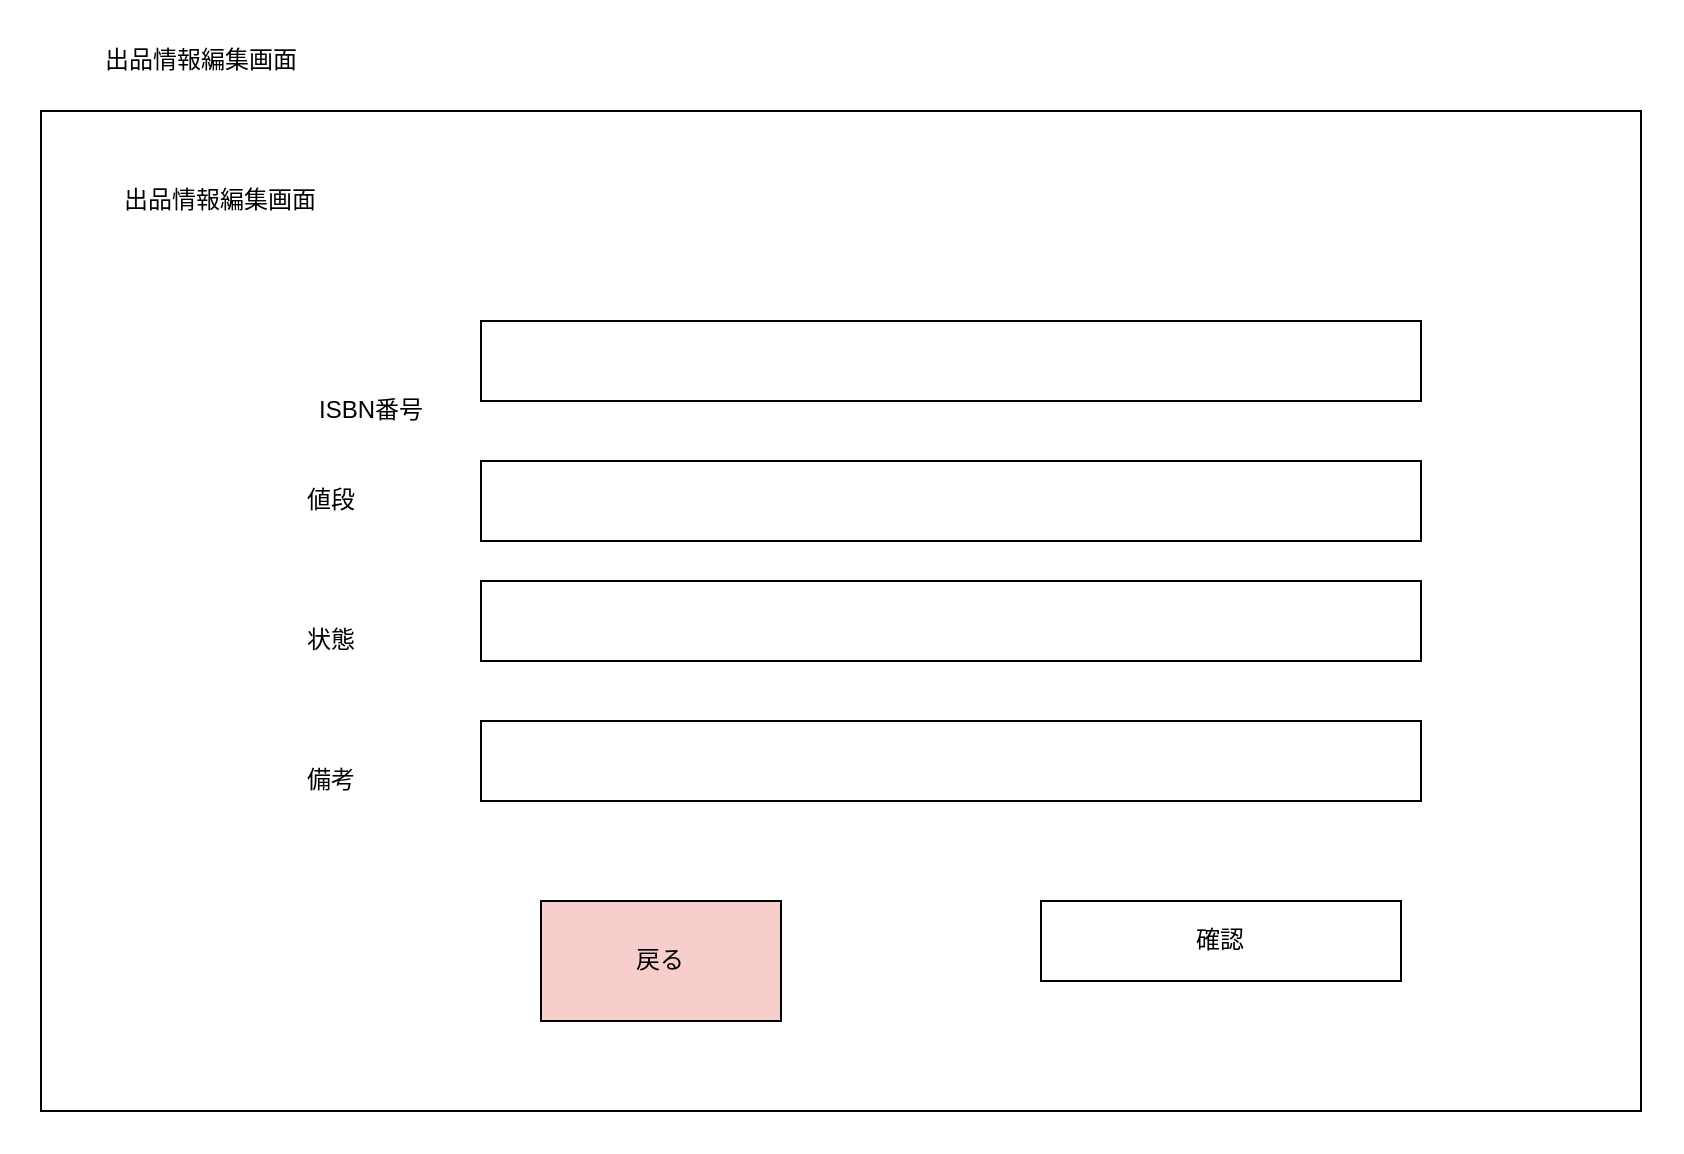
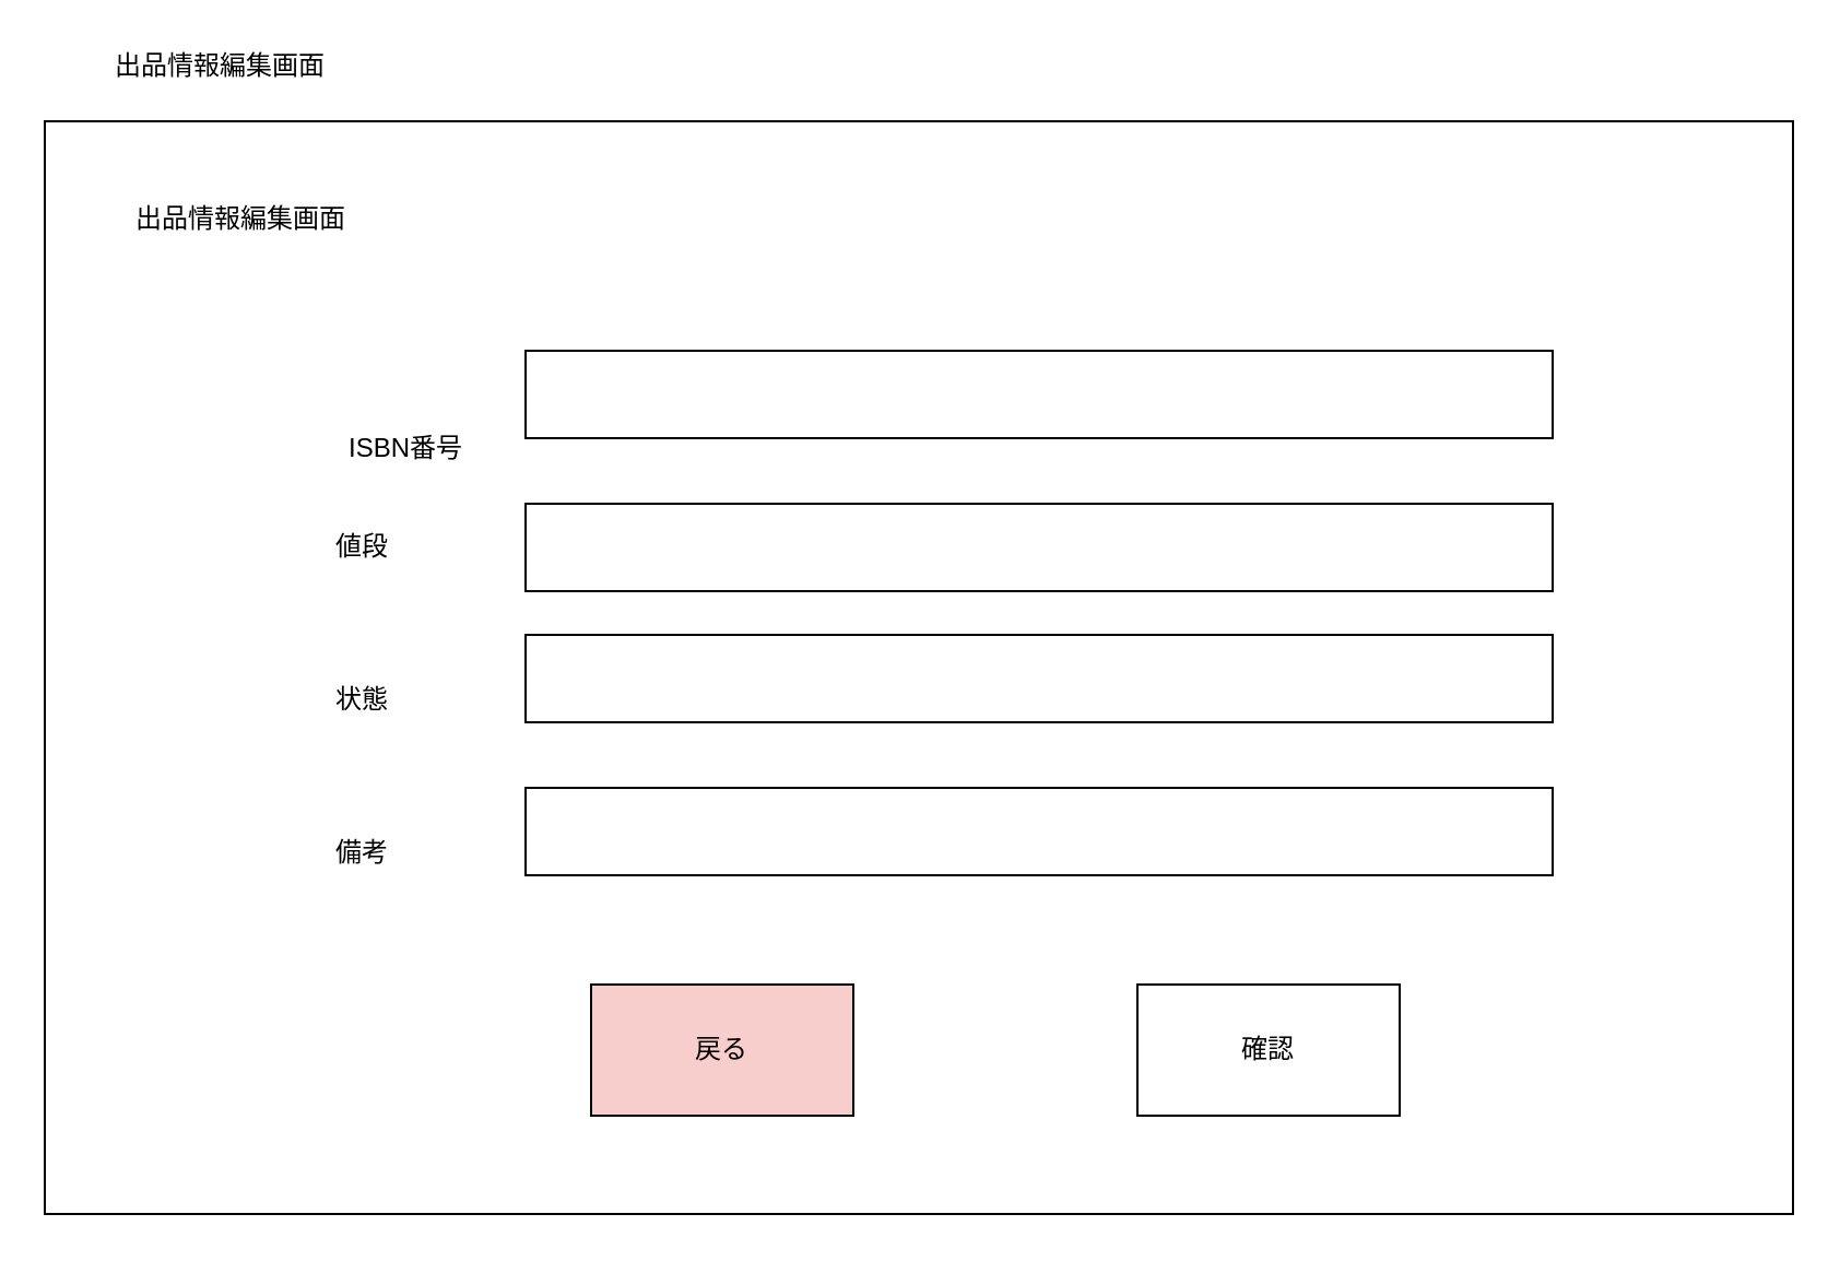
- <mxCell id="13" value="確認" style="rounded=0;whiteSpace=wrap;html=1;shadow=0;" parent="1" vertex="1"><mxGeometry x="520" y="450" width="180" height="40" as="geometry" /></mxCell>
+ <mxCell id="13" value="確認" style="rounded=0;whiteSpace=wrap;html=1;shadow=0;" parent="1" vertex="1"><mxGeometry x="520" y="450" width="120" height="60" as="geometry" /></mxCell>
